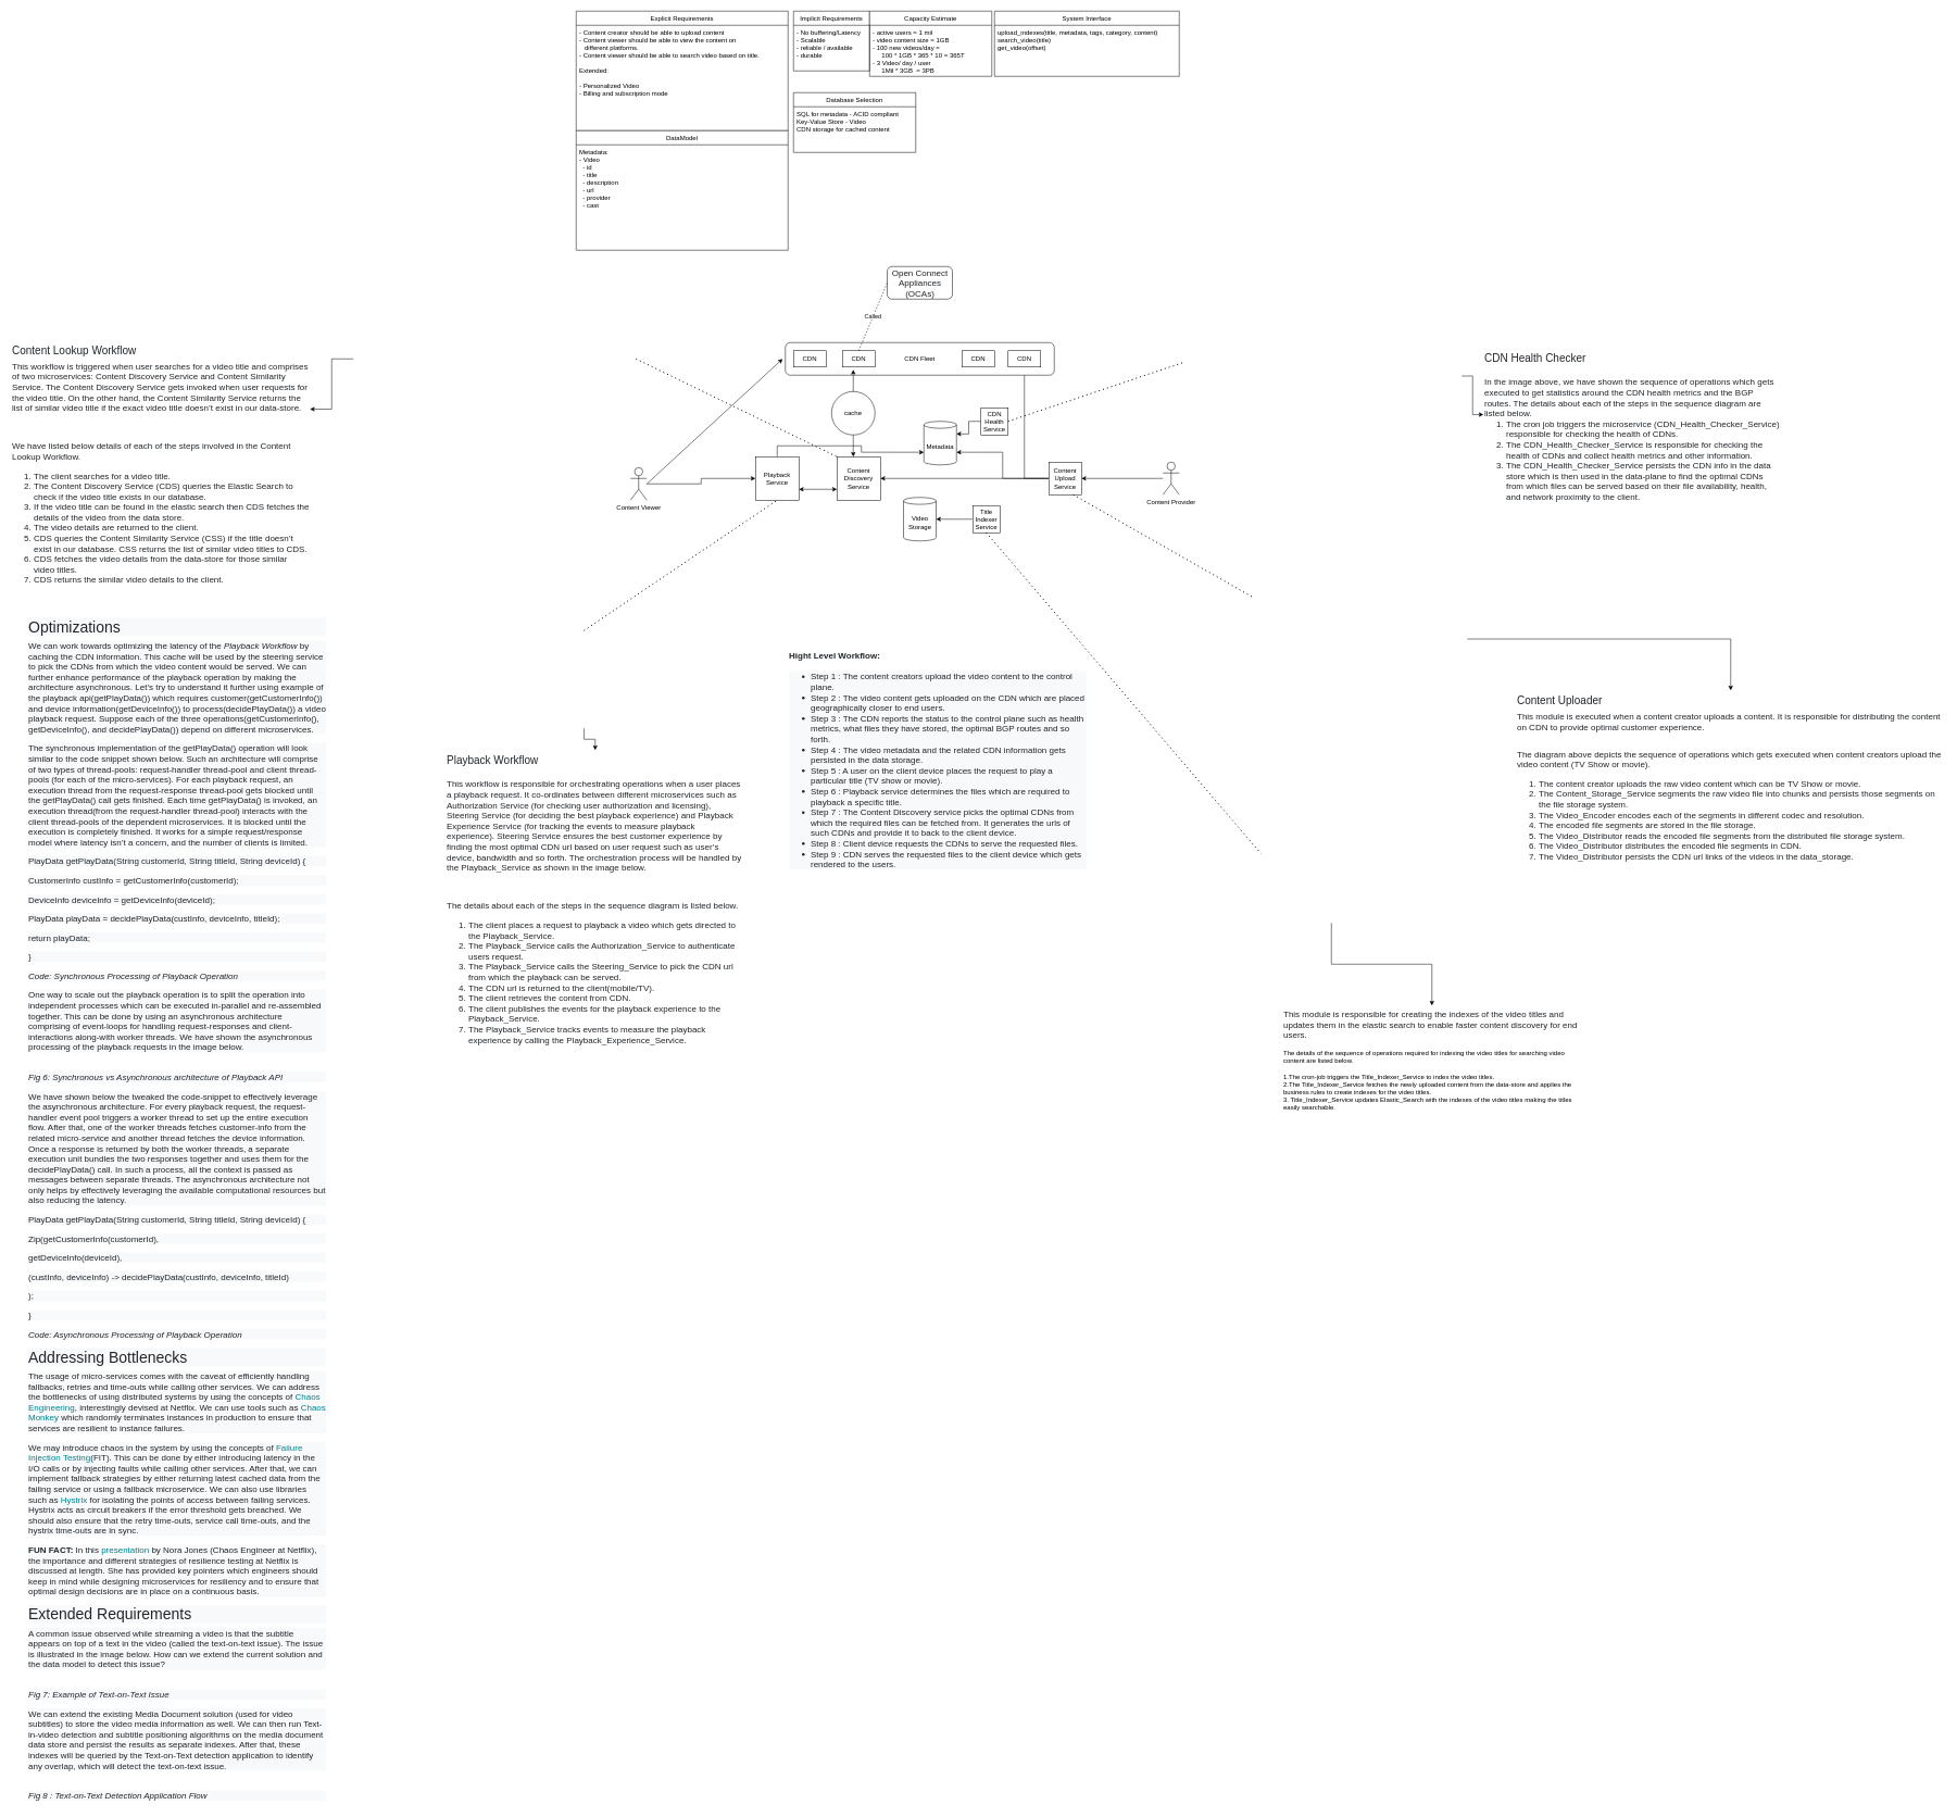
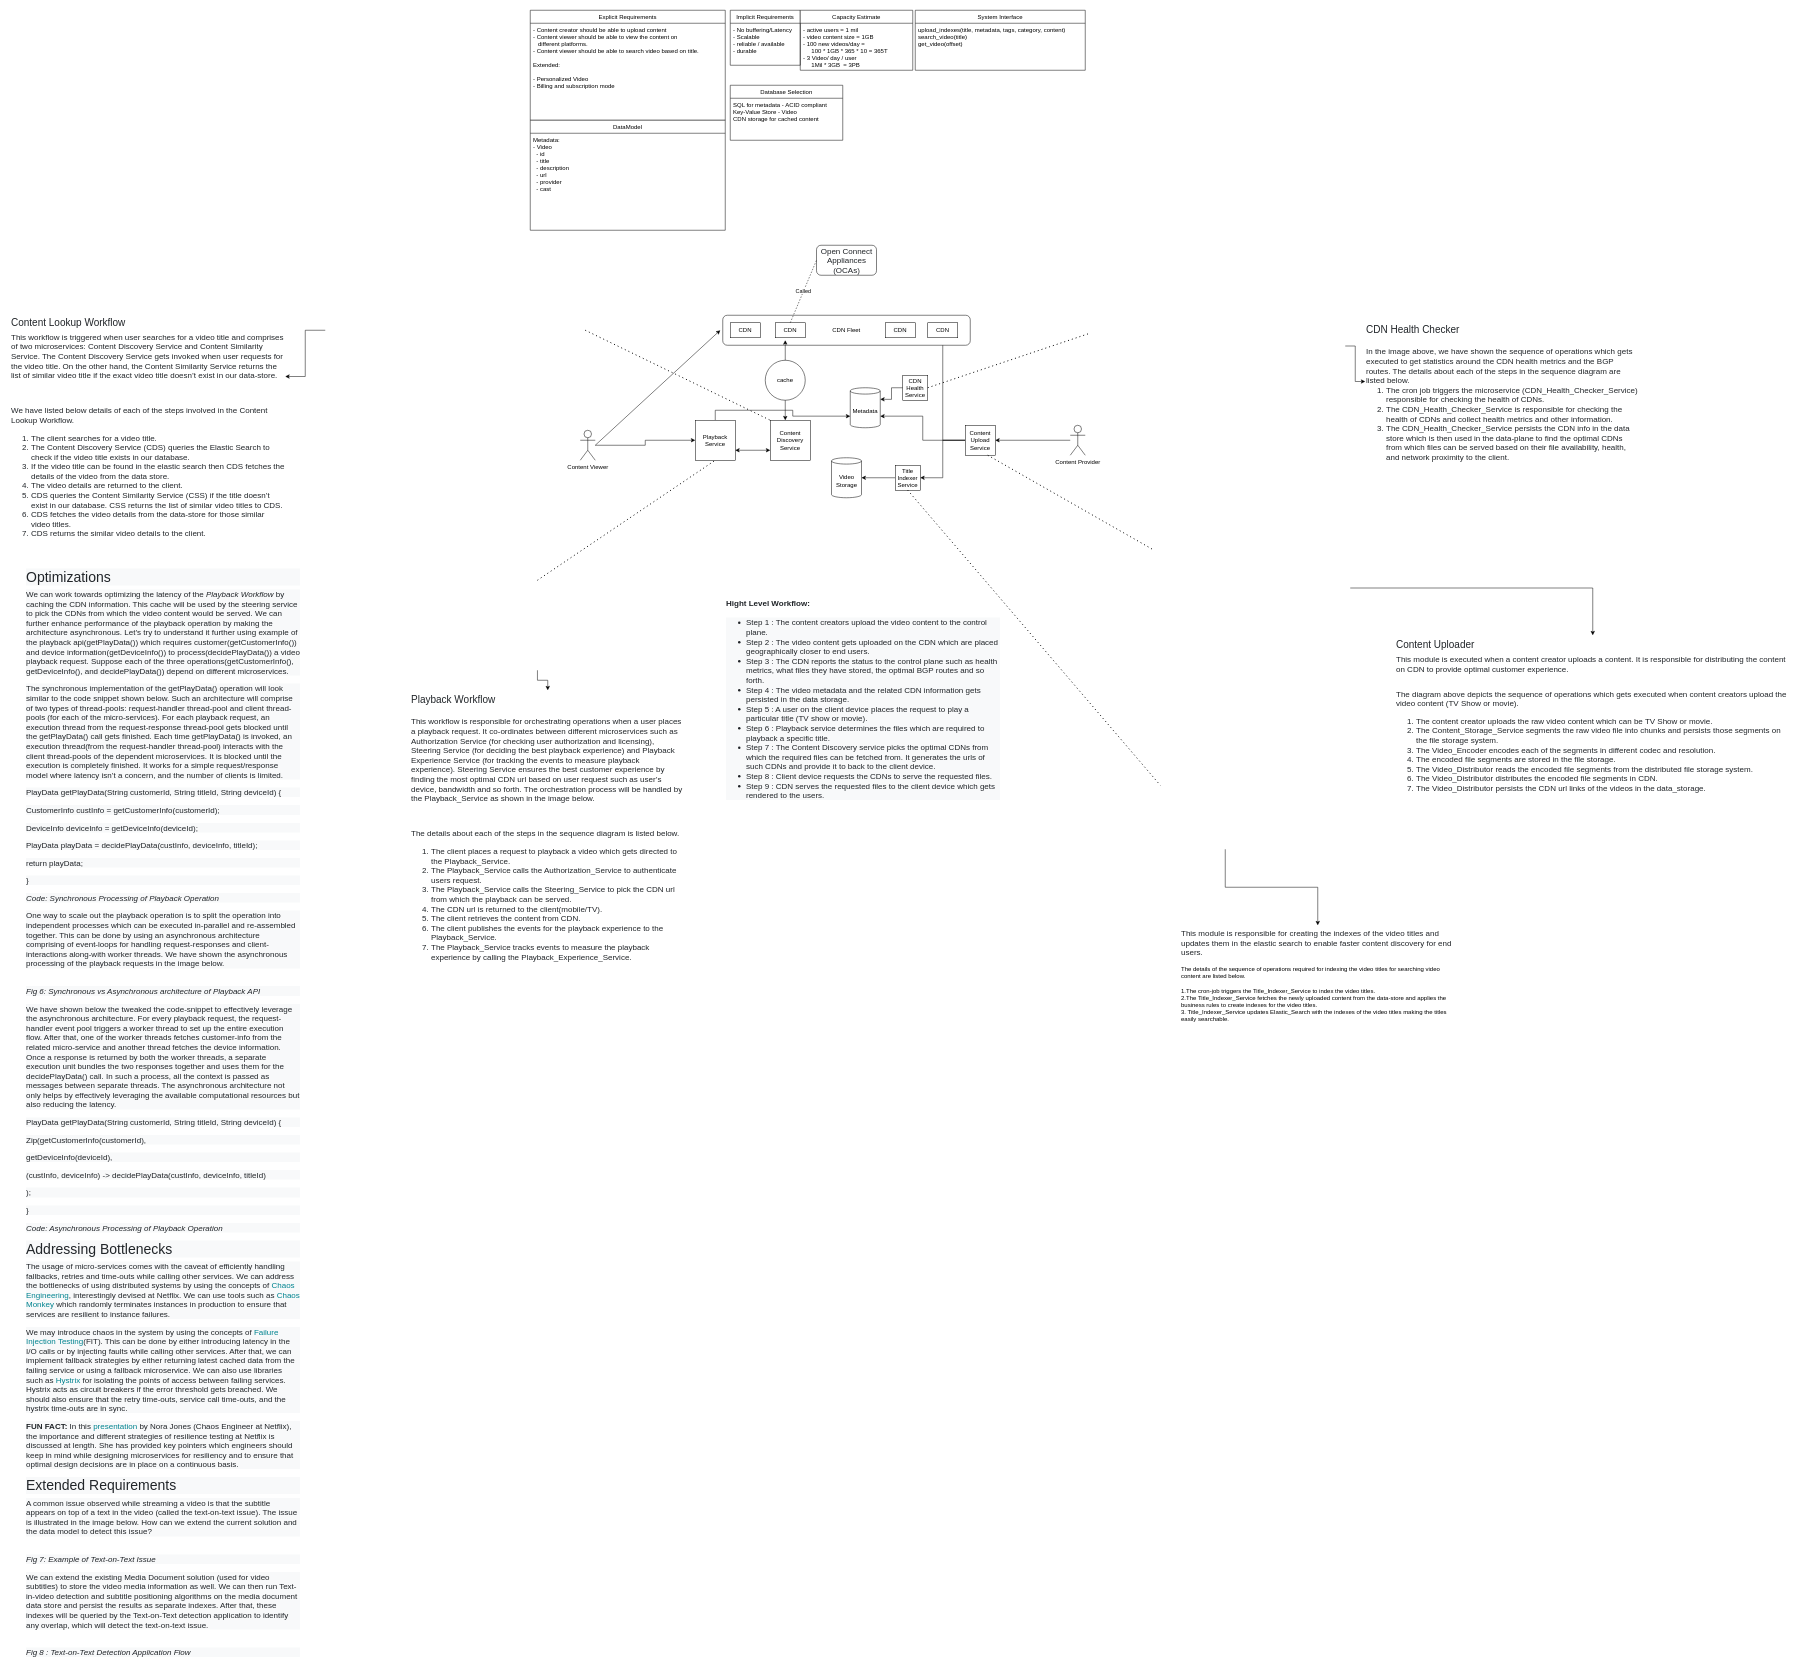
- <mxCell id="20" style="edgeStyle=orthogonalEdgeStyle;rounded=0;orthogonalLoop=1;jettySize=auto;html=1;" parent="1" source="23" target="18" edge="1"><mxGeometry relative="1" as="geometry" /></mxCell>
+ <mxCell id="20" style="edgeStyle=orthogonalEdgeStyle;rounded=0;orthogonalLoop=1;jettySize=auto;html=1;entryX=1;entryY=0.5;entryDx=0;entryDy=0;" parent="1" source="23" target="43" edge="1"><mxGeometry relative="1" as="geometry" /></mxCell>
